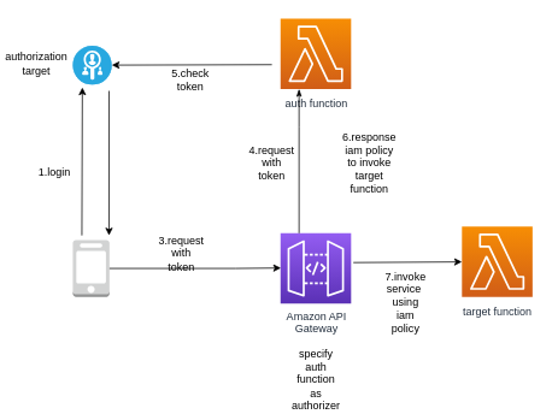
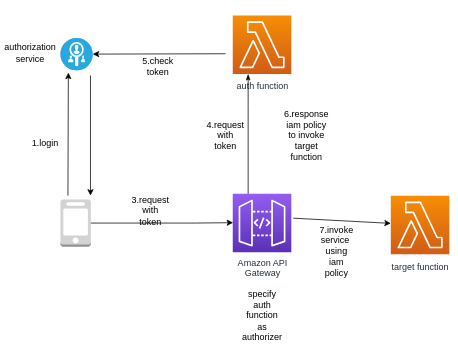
- <mxCell id="11" value="authorization target" style="text;html=1;strokeColor=none;fillColor=none;align=center;verticalAlign=middle;whiteSpace=wrap;rounded=0;" vertex="1" parent="1"><mxGeometry x="20" y="60" width="40" height="20" as="geometry" /></mxCell>
+ <mxCell id="11" value="authorization service" style="text;html=1;strokeColor=none;fillColor=none;align=center;verticalAlign=middle;whiteSpace=wrap;rounded=0;" vertex="1" parent="1"><mxGeometry x="20" y="60" width="40" height="20" as="geometry" /></mxCell>
- <mxCell id="4" value="&lt;div&gt;target function&lt;/div&gt;" style="outlineConnect=0;fontColor=#232F3E;gradientColor=#F78E04;gradientDirection=north;fillColor=#D05C17;strokeColor=#ffffff;dashed=0;verticalLabelPosition=bottom;verticalAlign=top;align=center;html=1;fontSize=12;fontStyle=0;aspect=fixed;shape=mxgraph.aws4.resourceIcon;resIcon=mxgraph.aws4.lambda;labelBackgroundColor=#ffffff;spacingTop=3;" vertex="1" parent="1"><mxGeometry x="510" y="250" width="78" height="78" as="geometry" /></mxCell>
+ <mxCell id="4" value="&lt;div&gt;target function&lt;/div&gt;" style="outlineConnect=0;fontColor=#232F3E;gradientColor=#F78E04;gradientDirection=north;fillColor=#D05C17;strokeColor=#ffffff;dashed=0;verticalLabelPosition=bottom;verticalAlign=top;align=center;html=1;fontSize=12;fontStyle=0;aspect=fixed;shape=mxgraph.aws4.resourceIcon;resIcon=mxgraph.aws4.lambda;labelBackgroundColor=#ffffff;spacingTop=3;" vertex="1" parent="1"><mxGeometry x="520" y="260" width="78" height="78" as="geometry" /></mxCell>
